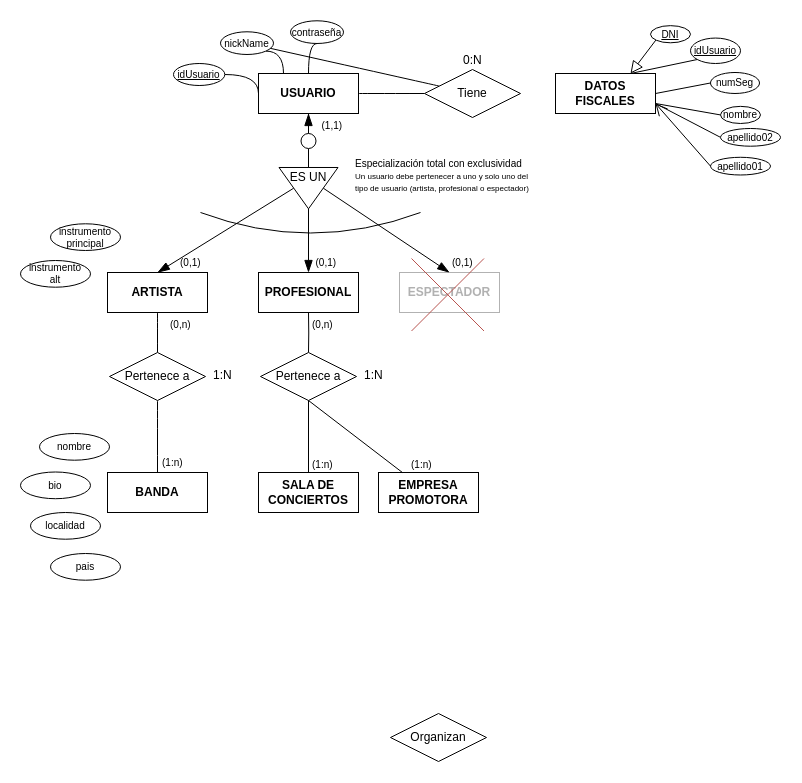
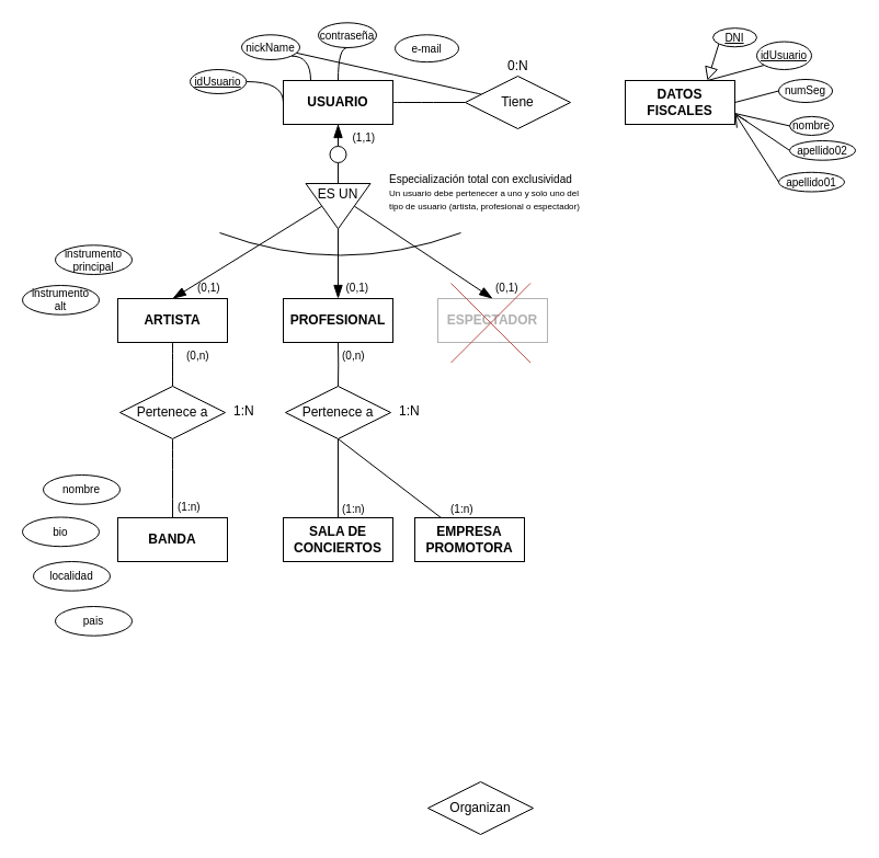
+ <mxCell id="11" value="e-mail" style="ellipse;whiteSpace=wrap;html=1;align=center;fontStyle=0;fontSize=10;" parent="1" vertex="1"><mxGeometry x="360" y="31.29" width="58" height="24.86" as="geometry" /></mxCell>
- <mxCell id="59" value="DATOS&lt;br&gt;FISCALES" style="whiteSpace=wrap;html=1;align=center;fontStyle=1" parent="1" vertex="1"><mxGeometry x="555" y="73" width="100" height="40" as="geometry" /></mxCell>
+ <mxCell id="59" value="DATOS&lt;br&gt;FISCALES" style="whiteSpace=wrap;html=1;align=center;fontStyle=1" parent="1" vertex="1"><mxGeometry x="570" y="73" width="100" height="40" as="geometry" /></mxCell>
